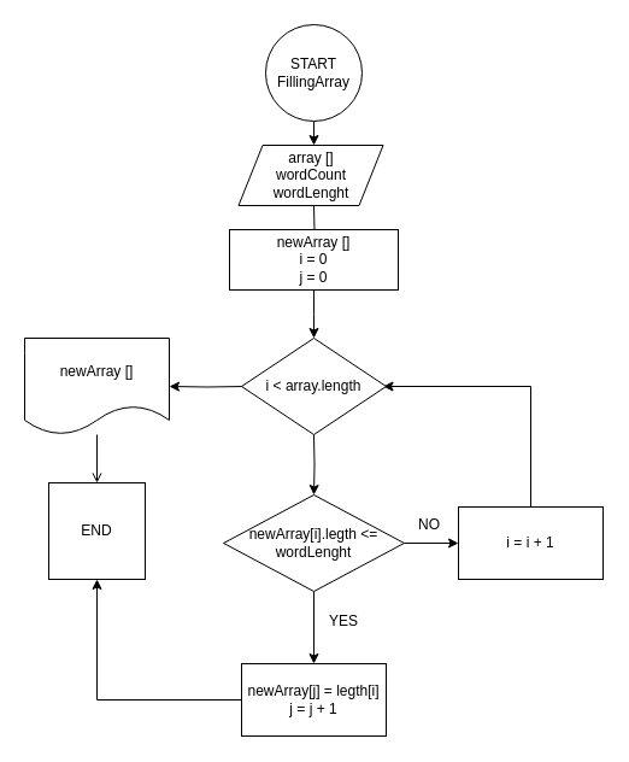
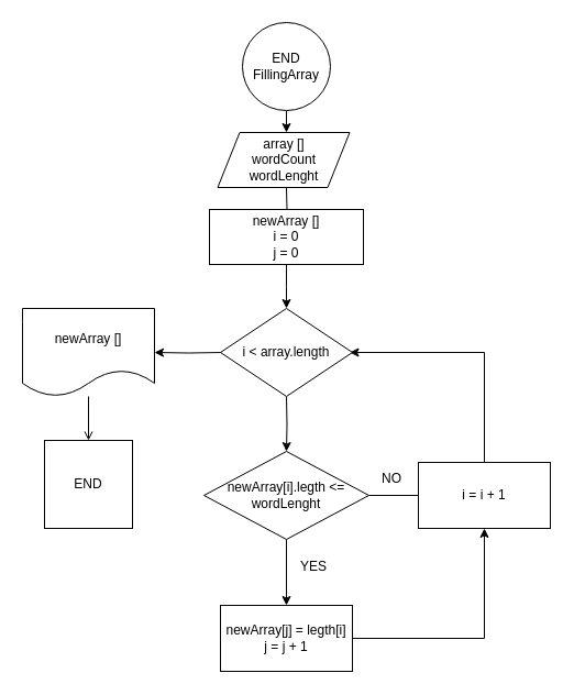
- <mxCell id="3" value="START FillingArray" style="ellipse;whiteSpace=wrap;html=1;aspect=fixed;" parent="1" vertex="1"><mxGeometry x="220" y="20" width="80" height="80" as="geometry" /></mxCell>
+ <mxCell id="3" value="END FillingArray" style="ellipse;whiteSpace=wrap;html=1;aspect=fixed;" parent="1" vertex="1"><mxGeometry x="220" y="20" width="80" height="80" as="geometry" /></mxCell>
- <mxCell id="10" value="" style="edgeStyle=orthogonalEdgeStyle;rounded=0;orthogonalLoop=1;jettySize=auto;html=1;fontColor=#000000;" parent="1" source="11" target="15" edge="1"><mxGeometry relative="1" as="geometry" /></mxCell>
+ <mxCell id="10" value="" style="edgeStyle=orthogonalEdgeStyle;rounded=0;orthogonalLoop=1;jettySize=auto;html=1;fontColor=#000000;endArrow=none;" parent="1" source="11" target="15" edge="1"><mxGeometry relative="1" as="geometry" /></mxCell>
- <mxCell id="12" style="edgeStyle=orthogonalEdgeStyle;rounded=0;orthogonalLoop=1;jettySize=auto;html=1;fontColor=#000000;" parent="1" source="13" target="21" edge="1"><mxGeometry relative="1" as="geometry" /></mxCell>
+ <mxCell id="12" style="edgeStyle=orthogonalEdgeStyle;rounded=0;orthogonalLoop=1;jettySize=auto;html=1;entryX=0.5;entryY=1;entryDx=0;entryDy=0;fontColor=#000000;" parent="1" source="13" target="15" edge="1"><mxGeometry relative="1" as="geometry" /></mxCell>
